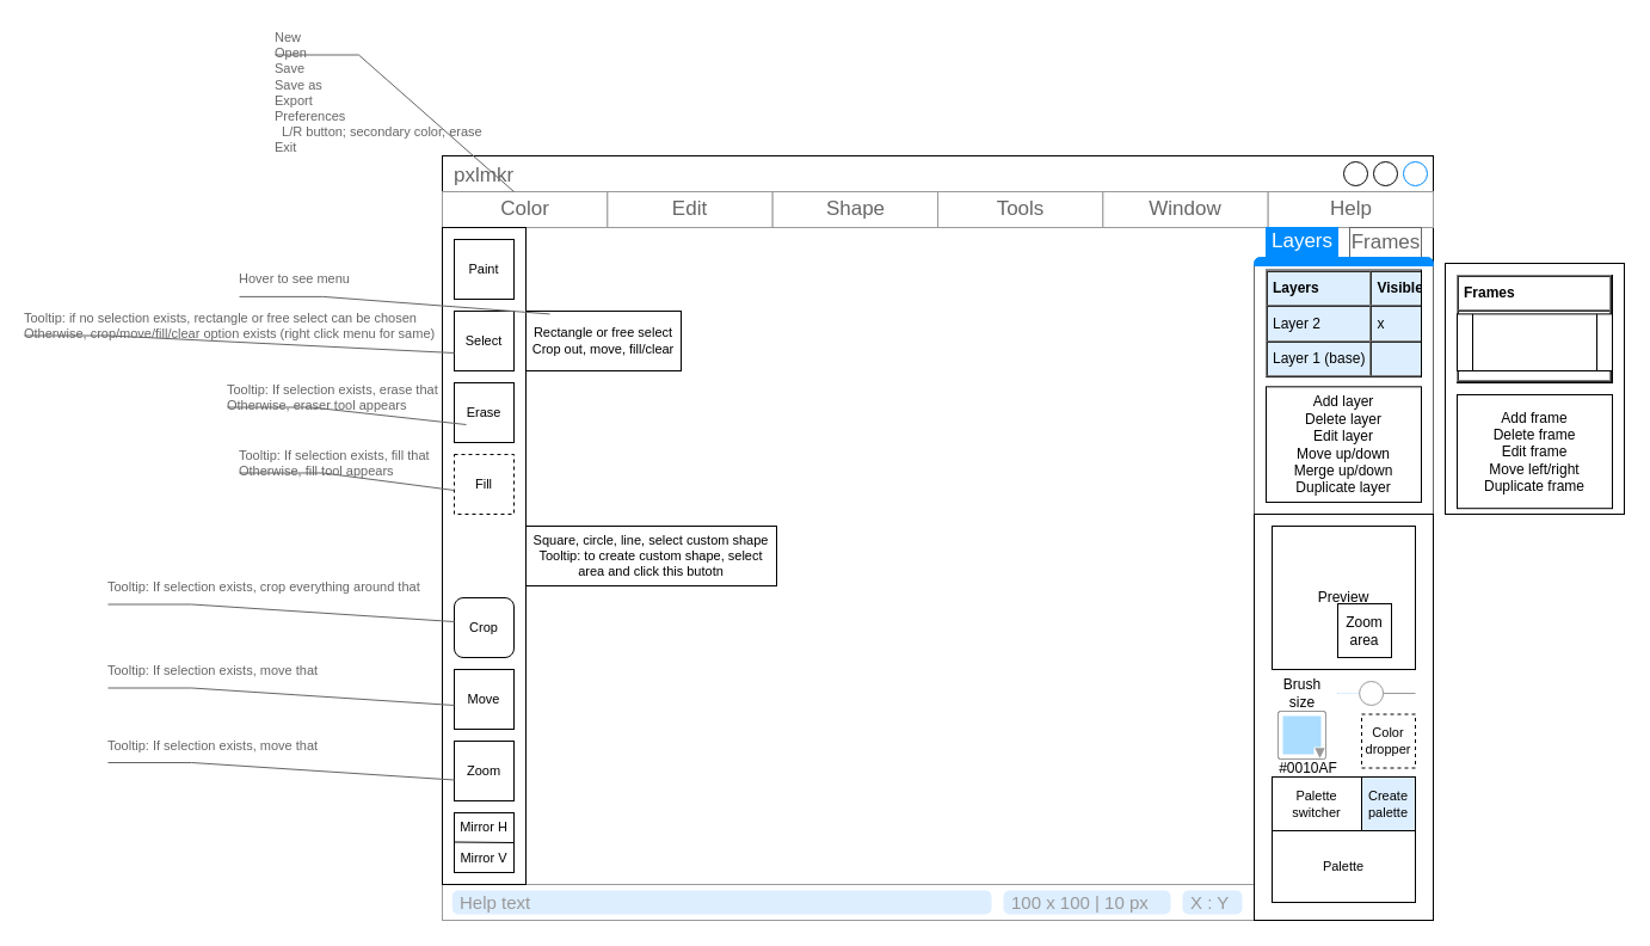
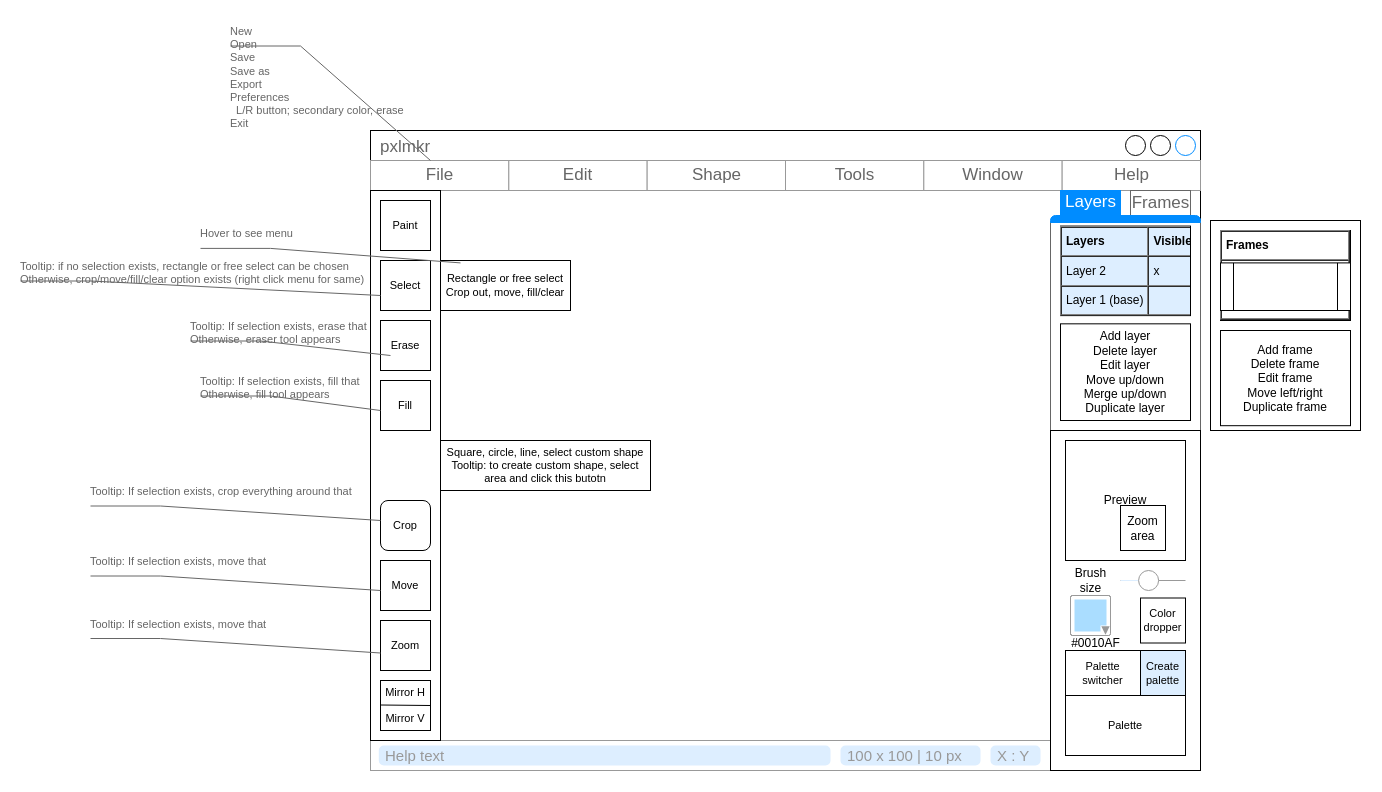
- <mxCell id="4" value="Color" style="strokeColor=inherit;fillColor=inherit;gradientColor=inherit;strokeWidth=1;shadow=0;dashed=0;align=center;html=1;shape=mxgraph.mockup.forms.rrect;rSize=0;fontSize=17;fontColor=#666666;" parent="3" vertex="1"><mxGeometry width="138.333" height="30" as="geometry" /></mxCell>
+ <mxCell id="4" value="File" style="strokeColor=inherit;fillColor=inherit;gradientColor=inherit;strokeWidth=1;shadow=0;dashed=0;align=center;html=1;shape=mxgraph.mockup.forms.rrect;rSize=0;fontSize=17;fontColor=#666666;" parent="3" vertex="1"><mxGeometry width="138.333" height="30" as="geometry" /></mxCell>
- <mxCell id="29" value="Fill" style="whiteSpace=wrap;html=1;aspect=fixed;fontSize=11;dashed=1;" parent="1" vertex="1"><mxGeometry x="380" y="380" width="50" height="50" as="geometry" /></mxCell>
+ <mxCell id="29" value="Fill" style="whiteSpace=wrap;html=1;aspect=fixed;fontSize=11;" parent="1" vertex="1"><mxGeometry x="380" y="380" width="50" height="50" as="geometry" /></mxCell>
- <mxCell id="43" value="Color&lt;br&gt;dropper" style="whiteSpace=wrap;html=1;aspect=fixed;fontSize=11;dashed=1;" vertex="1" parent="1"><mxGeometry x="1140" y="597.5" width="45" height="45" as="geometry" /></mxCell>
+ <mxCell id="43" value="Color&lt;br&gt;dropper" style="whiteSpace=wrap;html=1;aspect=fixed;fontSize=11;" vertex="1" parent="1"><mxGeometry x="1140" y="597.5" width="45" height="45" as="geometry" /></mxCell>
